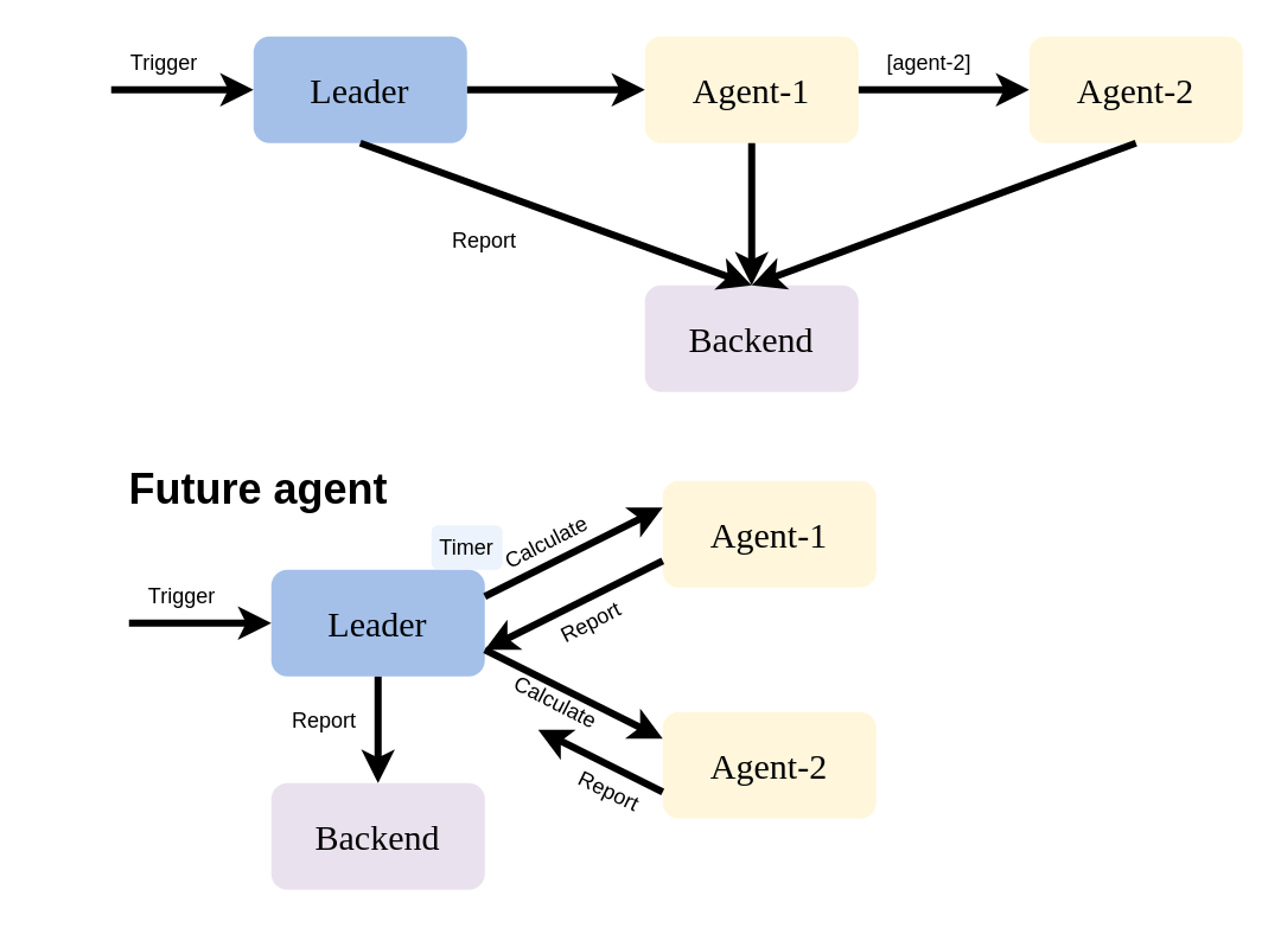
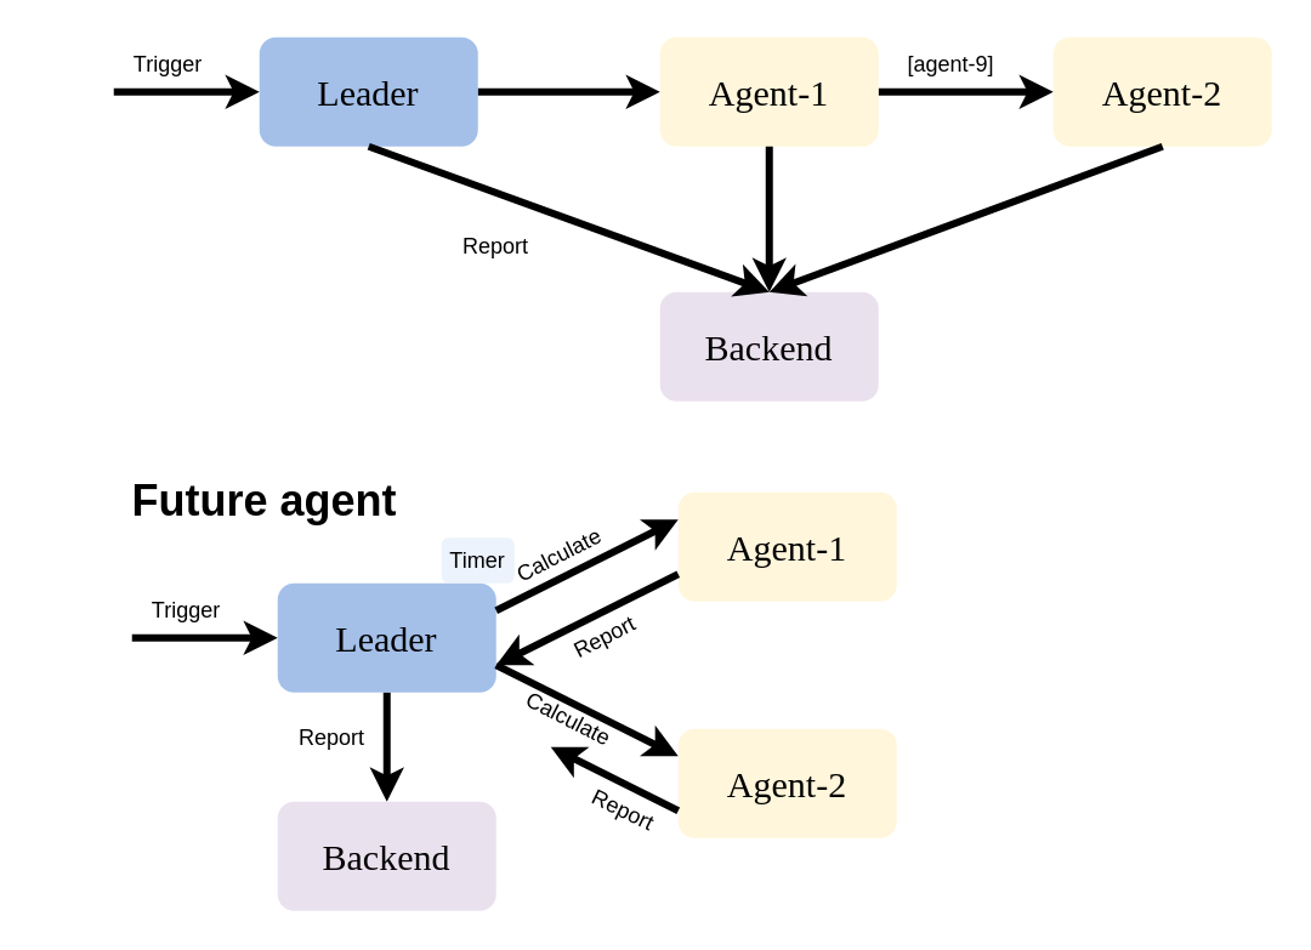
- <mxCell id="8" value="[agent-2]" style="text;html=1;strokeColor=none;fillColor=none;align=center;verticalAlign=middle;whiteSpace=wrap;rounded=0;" vertex="1" parent="1"><mxGeometry x="472" y="20" width="100" height="30" as="geometry" /></mxCell>
+ <mxCell id="8" value="[agent-9]" style="text;html=1;strokeColor=none;fillColor=none;align=center;verticalAlign=middle;whiteSpace=wrap;rounded=0;" vertex="1" parent="1"><mxGeometry x="472" y="20" width="100" height="30" as="geometry" /></mxCell>
